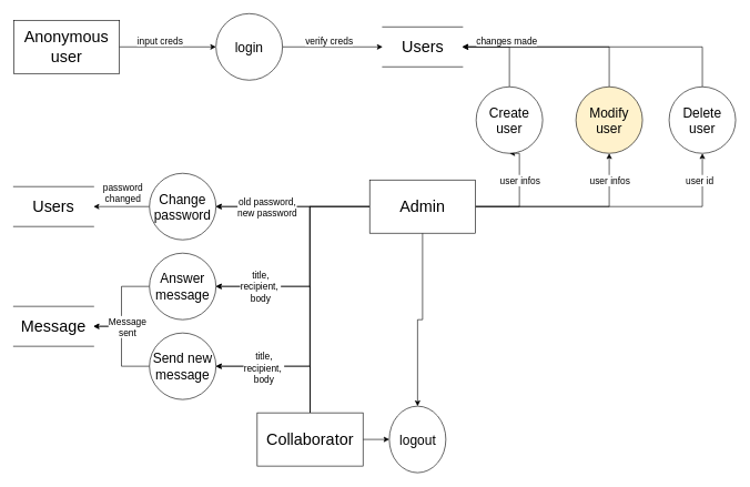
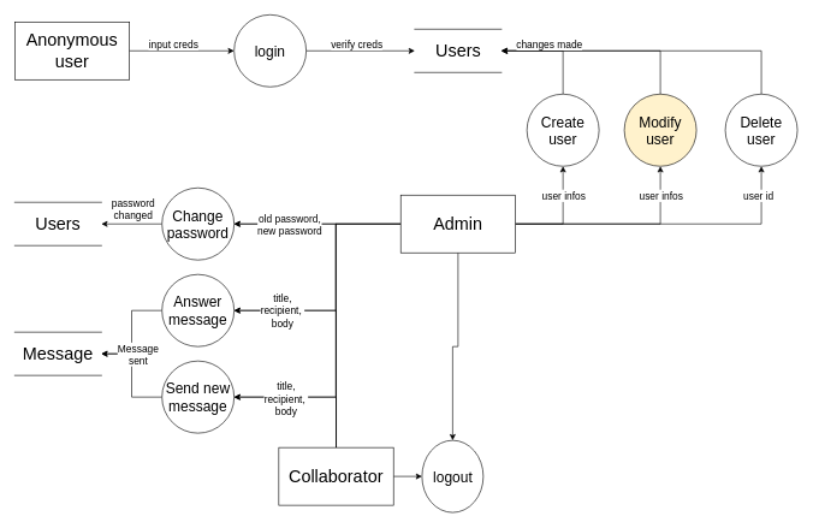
- <mxCell id="26" value="&lt;font style=&quot;font-size: 20px&quot;&gt;Create user&lt;/font&gt;" style="ellipse;whiteSpace=wrap;html=1;aspect=fixed;" vertex="1" parent="1"><mxGeometry x="715" y="130" width="100" height="100" as="geometry" /></mxCell>
+ <mxCell id="26" value="&lt;font style=&quot;font-size: 20px&quot;&gt;Create user&lt;/font&gt;" style="ellipse;whiteSpace=wrap;html=1;aspect=fixed;" vertex="1" parent="1"><mxGeometry x="730" y="130" width="100" height="100" as="geometry" /></mxCell>
